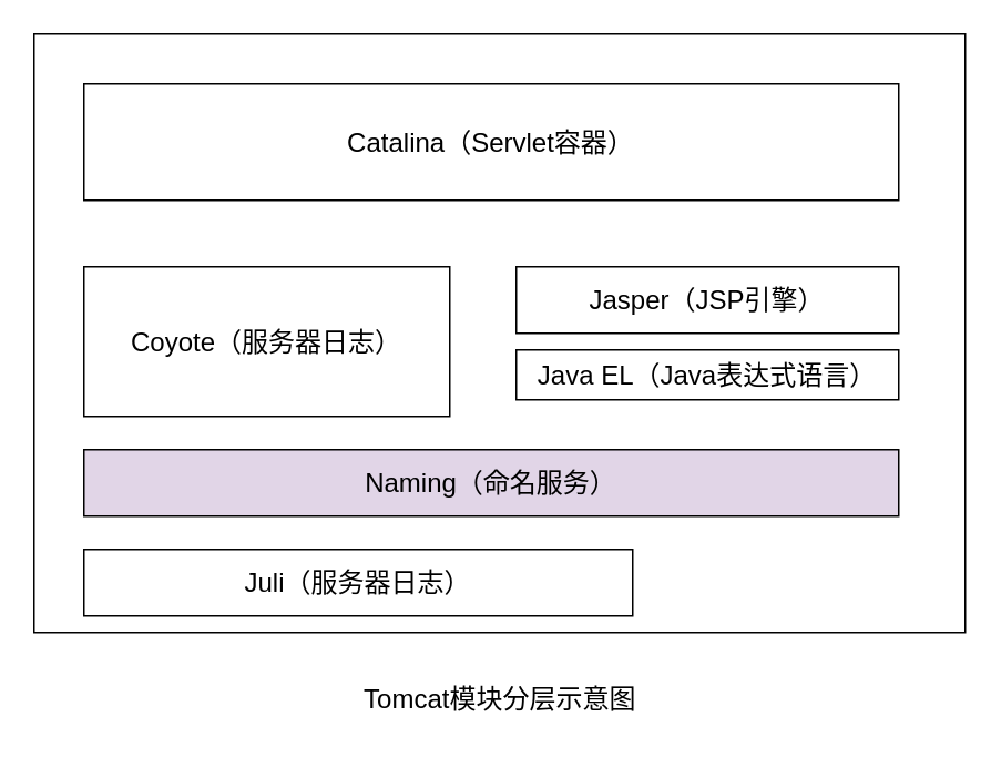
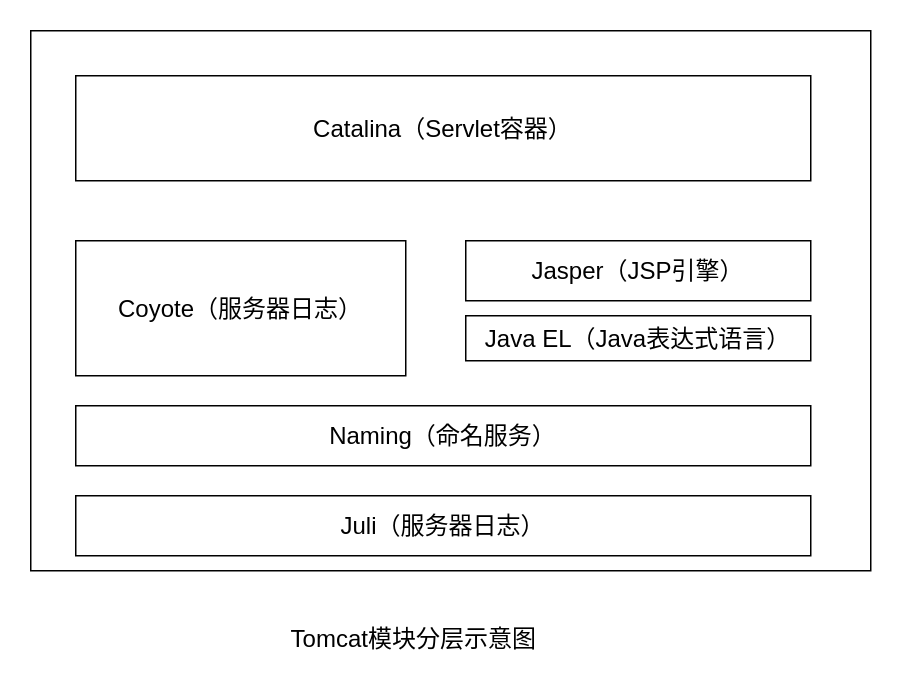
- <mxCell id="7" value="Naming（命名服务）" style="rounded=0;whiteSpace=wrap;html=1;fontSize=16;fillColor=#e1d5e7;" vertex="1" parent="1"><mxGeometry x="50" y="270" width="490" height="40" as="geometry" /></mxCell>
+ <mxCell id="7" value="Naming（命名服务）" style="rounded=0;whiteSpace=wrap;html=1;fontSize=16;" vertex="1" parent="1"><mxGeometry x="50" y="270" width="490" height="40" as="geometry" /></mxCell>
- <mxCell id="8" value="Juli（服务器日志）" style="rounded=0;whiteSpace=wrap;html=1;fontSize=16;" vertex="1" parent="1"><mxGeometry x="50" y="330" width="330" height="40" as="geometry" /></mxCell>
+ <mxCell id="8" value="Juli（服务器日志）" style="rounded=0;whiteSpace=wrap;html=1;fontSize=16;" vertex="1" parent="1"><mxGeometry x="50" y="330" width="490" height="40" as="geometry" /></mxCell>
- <mxCell id="9" value="Tomcat模块分层示意图" style="text;html=1;strokeColor=none;fillColor=none;align=center;verticalAlign=middle;whiteSpace=wrap;rounded=0;fontSize=16;" vertex="1" parent="1"><mxGeometry x="207.5" y="400" width="185" height="40" as="geometry" /></mxCell>
+ <mxCell id="9" value="Tomcat模块分层示意图" style="text;html=1;strokeColor=none;fillColor=none;align=center;verticalAlign=middle;whiteSpace=wrap;rounded=0;fontSize=16;" vertex="1" parent="1"><mxGeometry x="182.5" y="405" width="185" height="40" as="geometry" /></mxCell>
